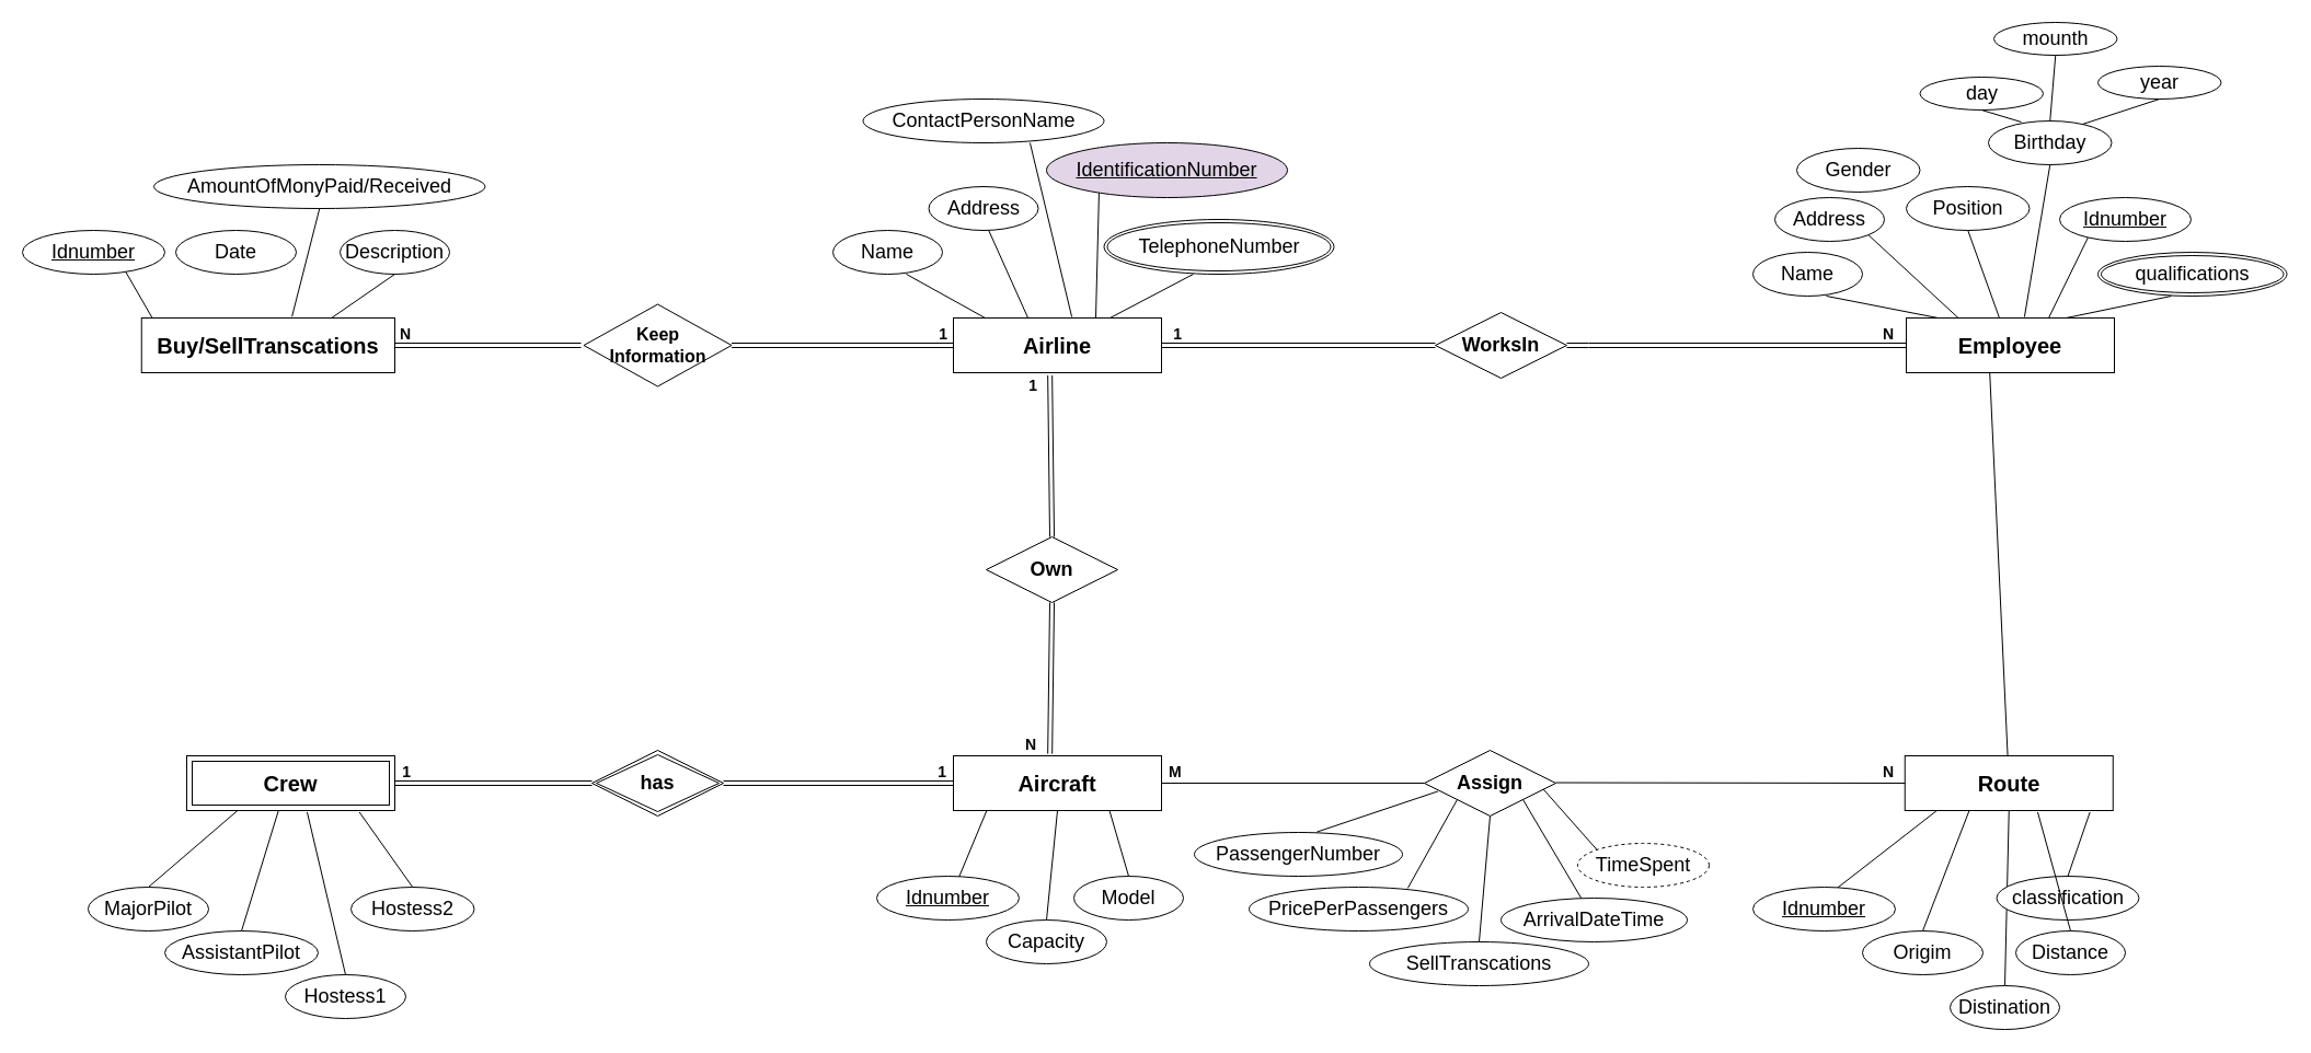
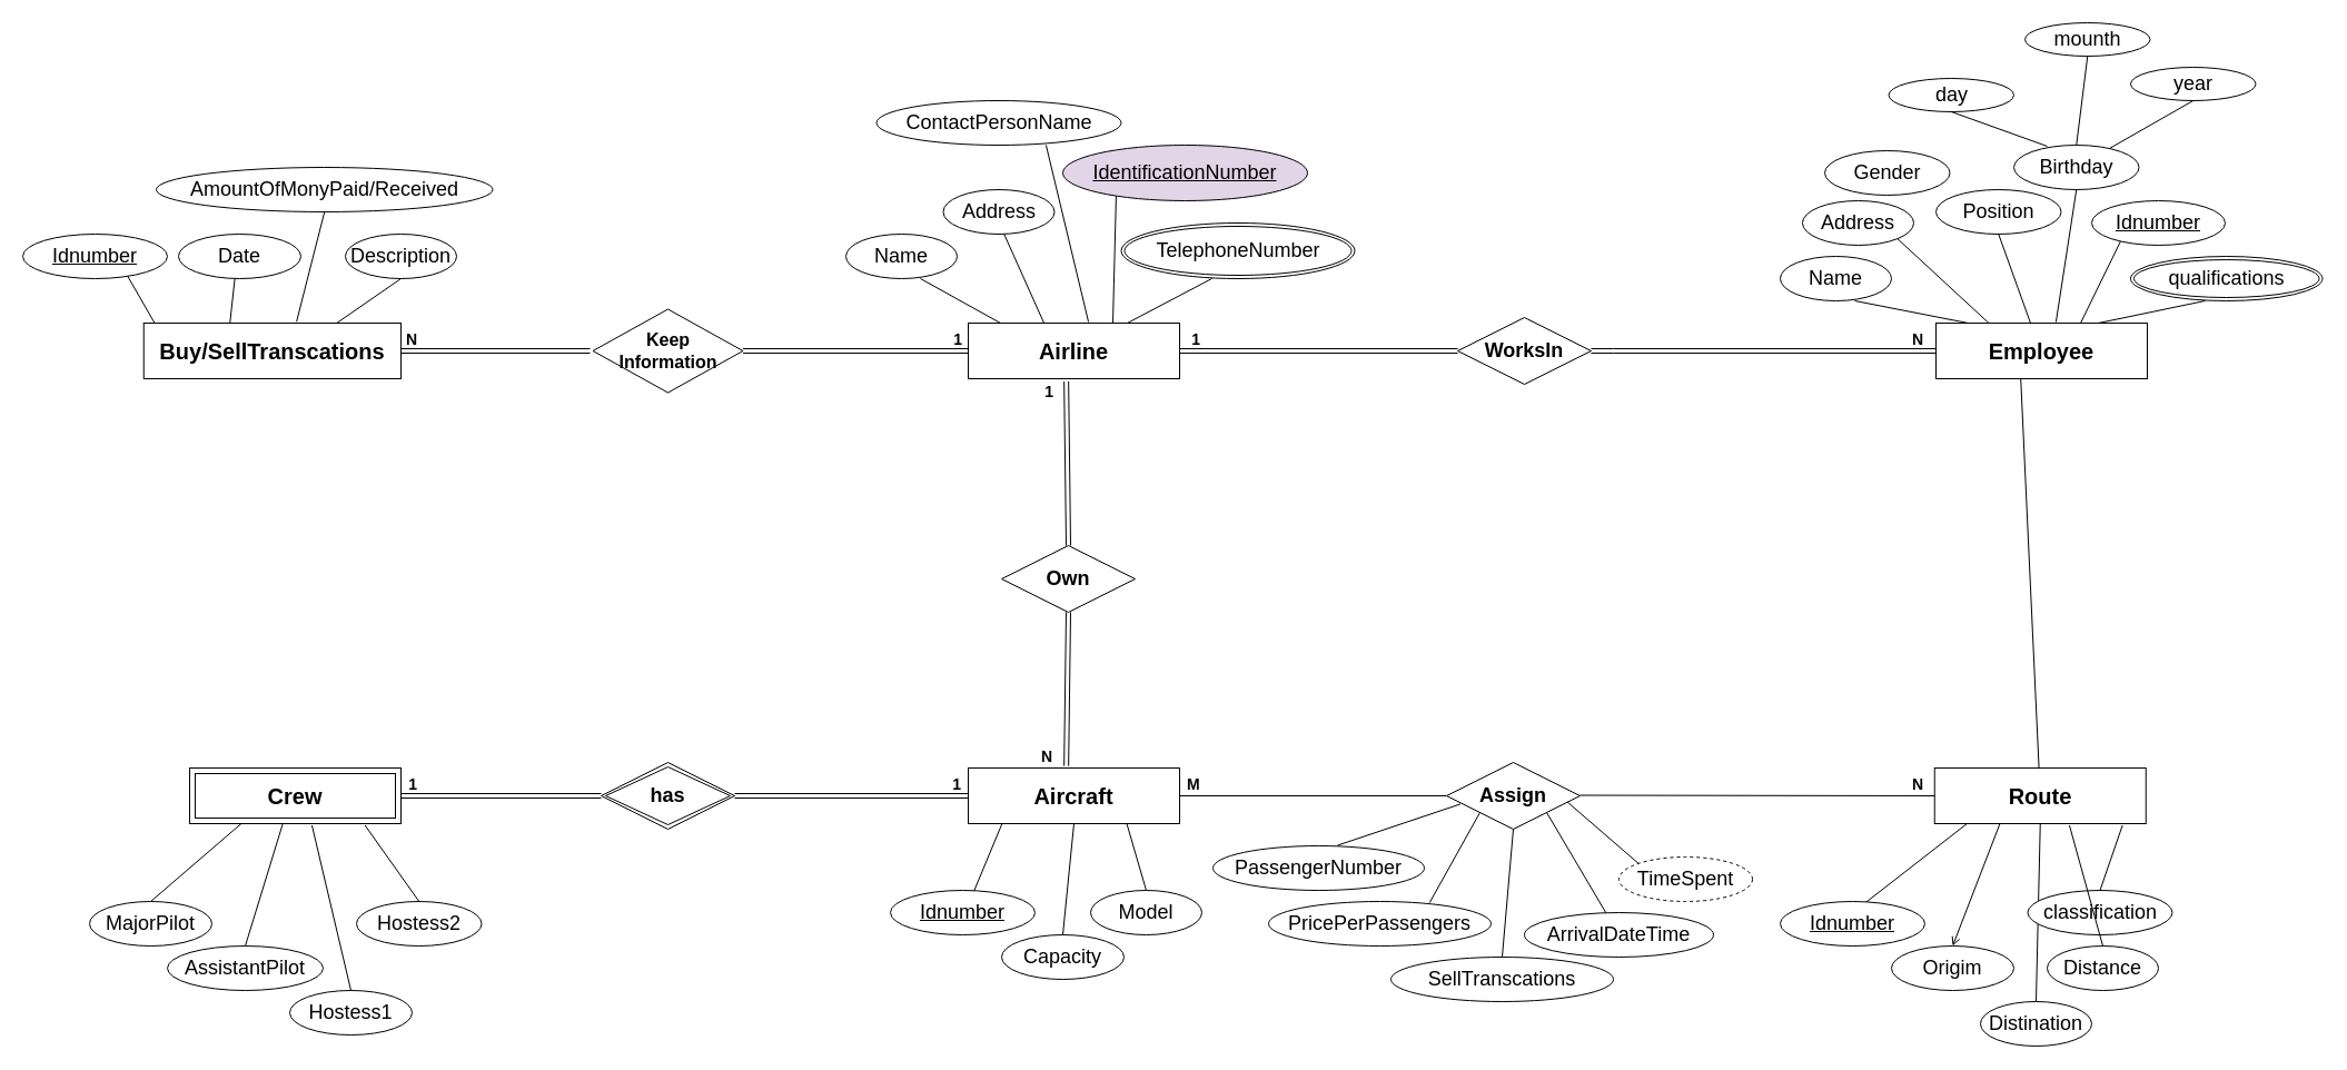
- <mxCell id="30" value="&lt;font style=&quot;font-size: 18px;&quot;&gt;day&lt;/font&gt;" style="ellipse;whiteSpace=wrap;html=1;align=center;" vertex="1" parent="1"><mxGeometry x="1752.5" y="70" width="112.5" height="30" as="geometry" /></mxCell>
+ <mxCell id="30" value="&lt;font style=&quot;font-size: 18px;&quot;&gt;day&lt;/font&gt;" style="ellipse;whiteSpace=wrap;html=1;align=center;" vertex="1" parent="1"><mxGeometry x="1697.5" y="70" width="112.5" height="30" as="geometry" /></mxCell>
- <mxCell id="26" value="&lt;font style=&quot;font-size: 18px;&quot;&gt;Birthday&lt;/font&gt;" style="ellipse;whiteSpace=wrap;html=1;align=center;" vertex="1" parent="1"><mxGeometry x="1815" y="110" width="112.5" height="40" as="geometry" /></mxCell>
+ <mxCell id="26" value="&lt;font style=&quot;font-size: 18px;&quot;&gt;Birthday&lt;/font&gt;" style="ellipse;whiteSpace=wrap;html=1;align=center;" vertex="1" parent="1"><mxGeometry x="1810" y="130" width="112.5" height="40" as="geometry" /></mxCell>
+ <mxCell id="91" value="" style="endArrow=none;html=1;rounded=0;entryX=0.5;entryY=0;entryDx=0;entryDy=0;exitX=0.312;exitY=0.972;exitDx=0;exitDy=0;exitPerimeter=0;" edge="1" parent="1" source="95" target="94"><mxGeometry width="50" height="50" relative="1" as="geometry"><mxPoint x="197.79" y="290" as="sourcePoint" /><mxPoint x="108.75" y="245" as="targetPoint" /></mxGeometry></mxCell>
- <mxCell id="71" value="&lt;font style=&quot;font-size: 18px;&quot;&gt;TimeSpent&lt;/font&gt;" style="ellipse;whiteSpace=wrap;html=1;align=center;dashed=1;" vertex="1" parent="1"><mxGeometry x="1440" y="770" width="120" height="40" as="geometry" /></mxCell>
+ <mxCell id="71" value="&lt;font style=&quot;font-size: 18px;&quot;&gt;TimeSpent&lt;/font&gt;" style="ellipse;whiteSpace=wrap;html=1;align=center;dashed=1;" vertex="1" parent="1"><mxGeometry x="1455" y="770" width="120" height="40" as="geometry" /></mxCell>
- <mxCell id="51" value="" style="endArrow=none;html=1;rounded=0;entryX=0.5;entryY=0;entryDx=0;entryDy=0;exitX=0.312;exitY=0.972;exitDx=0;exitDy=0;exitPerimeter=0;" edge="1" parent="1" source="57" target="55"><mxGeometry width="50" height="50" relative="1" as="geometry"><mxPoint x="1767.79" y="690" as="sourcePoint" /><mxPoint x="1678.75" y="645" as="targetPoint" /></mxGeometry></mxCell>
+ <mxCell id="51" value="" style="endArrow=open;html=1;rounded=0;entryX=0.5;entryY=0;entryDx=0;entryDy=0;exitX=0.312;exitY=0.972;exitDx=0;exitDy=0;exitPerimeter=0;" edge="1" parent="1" source="57" target="55"><mxGeometry width="50" height="50" relative="1" as="geometry"><mxPoint x="1767.79" y="690" as="sourcePoint" /><mxPoint x="1678.75" y="645" as="targetPoint" /></mxGeometry></mxCell>
